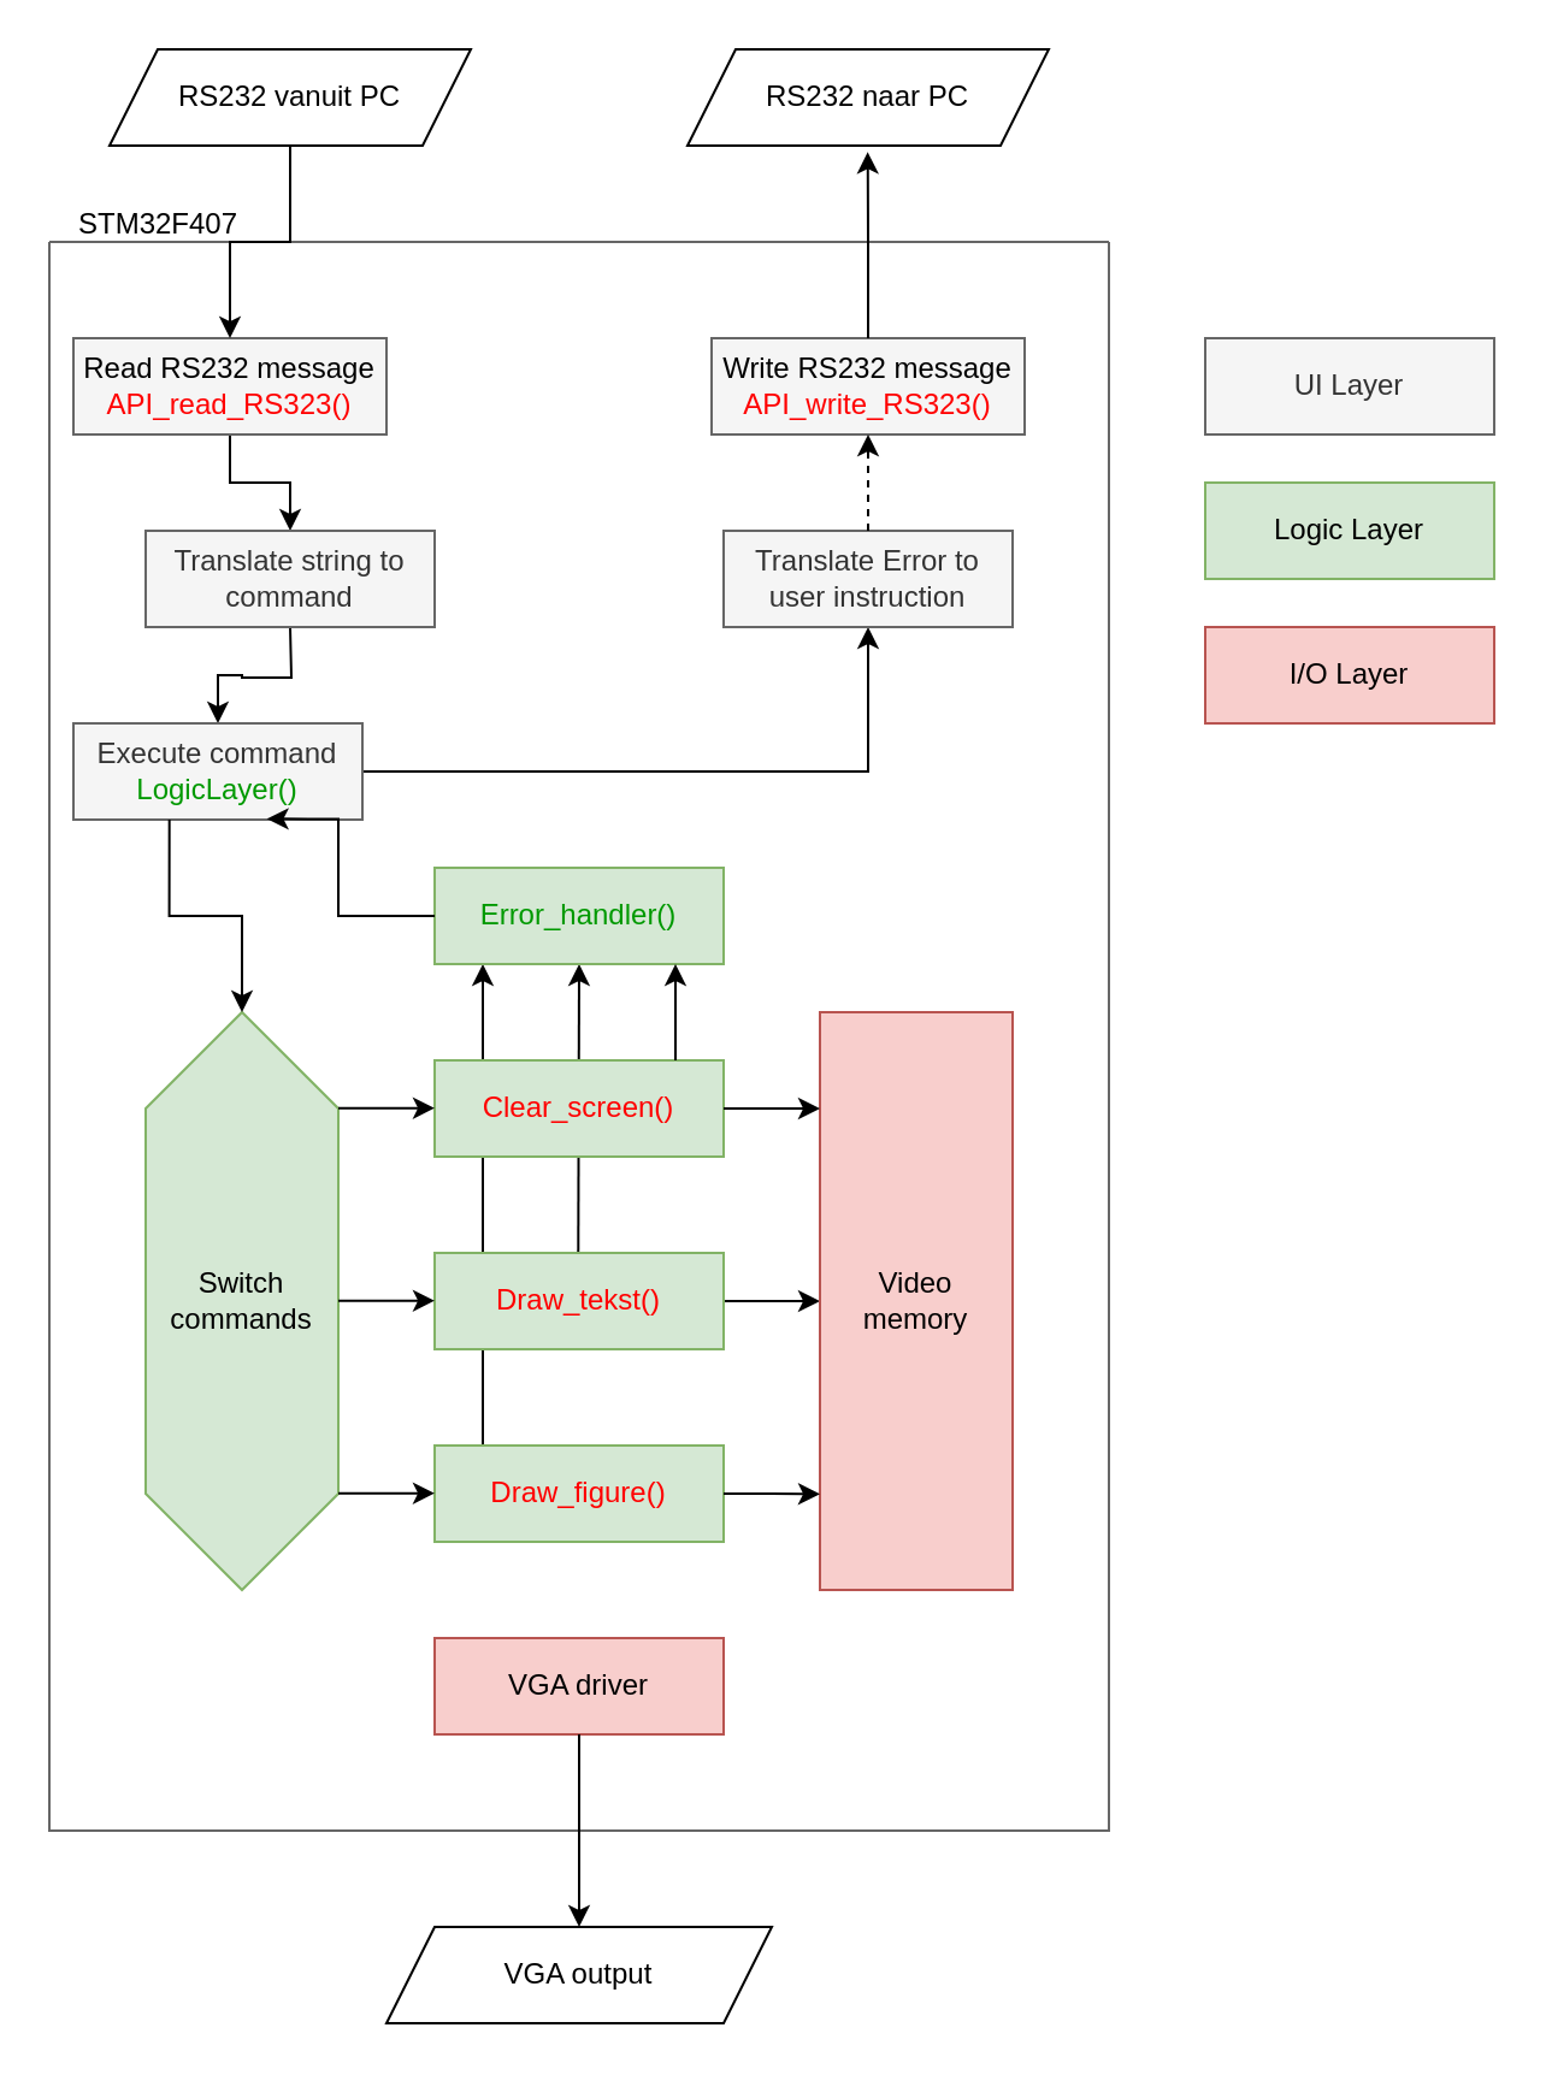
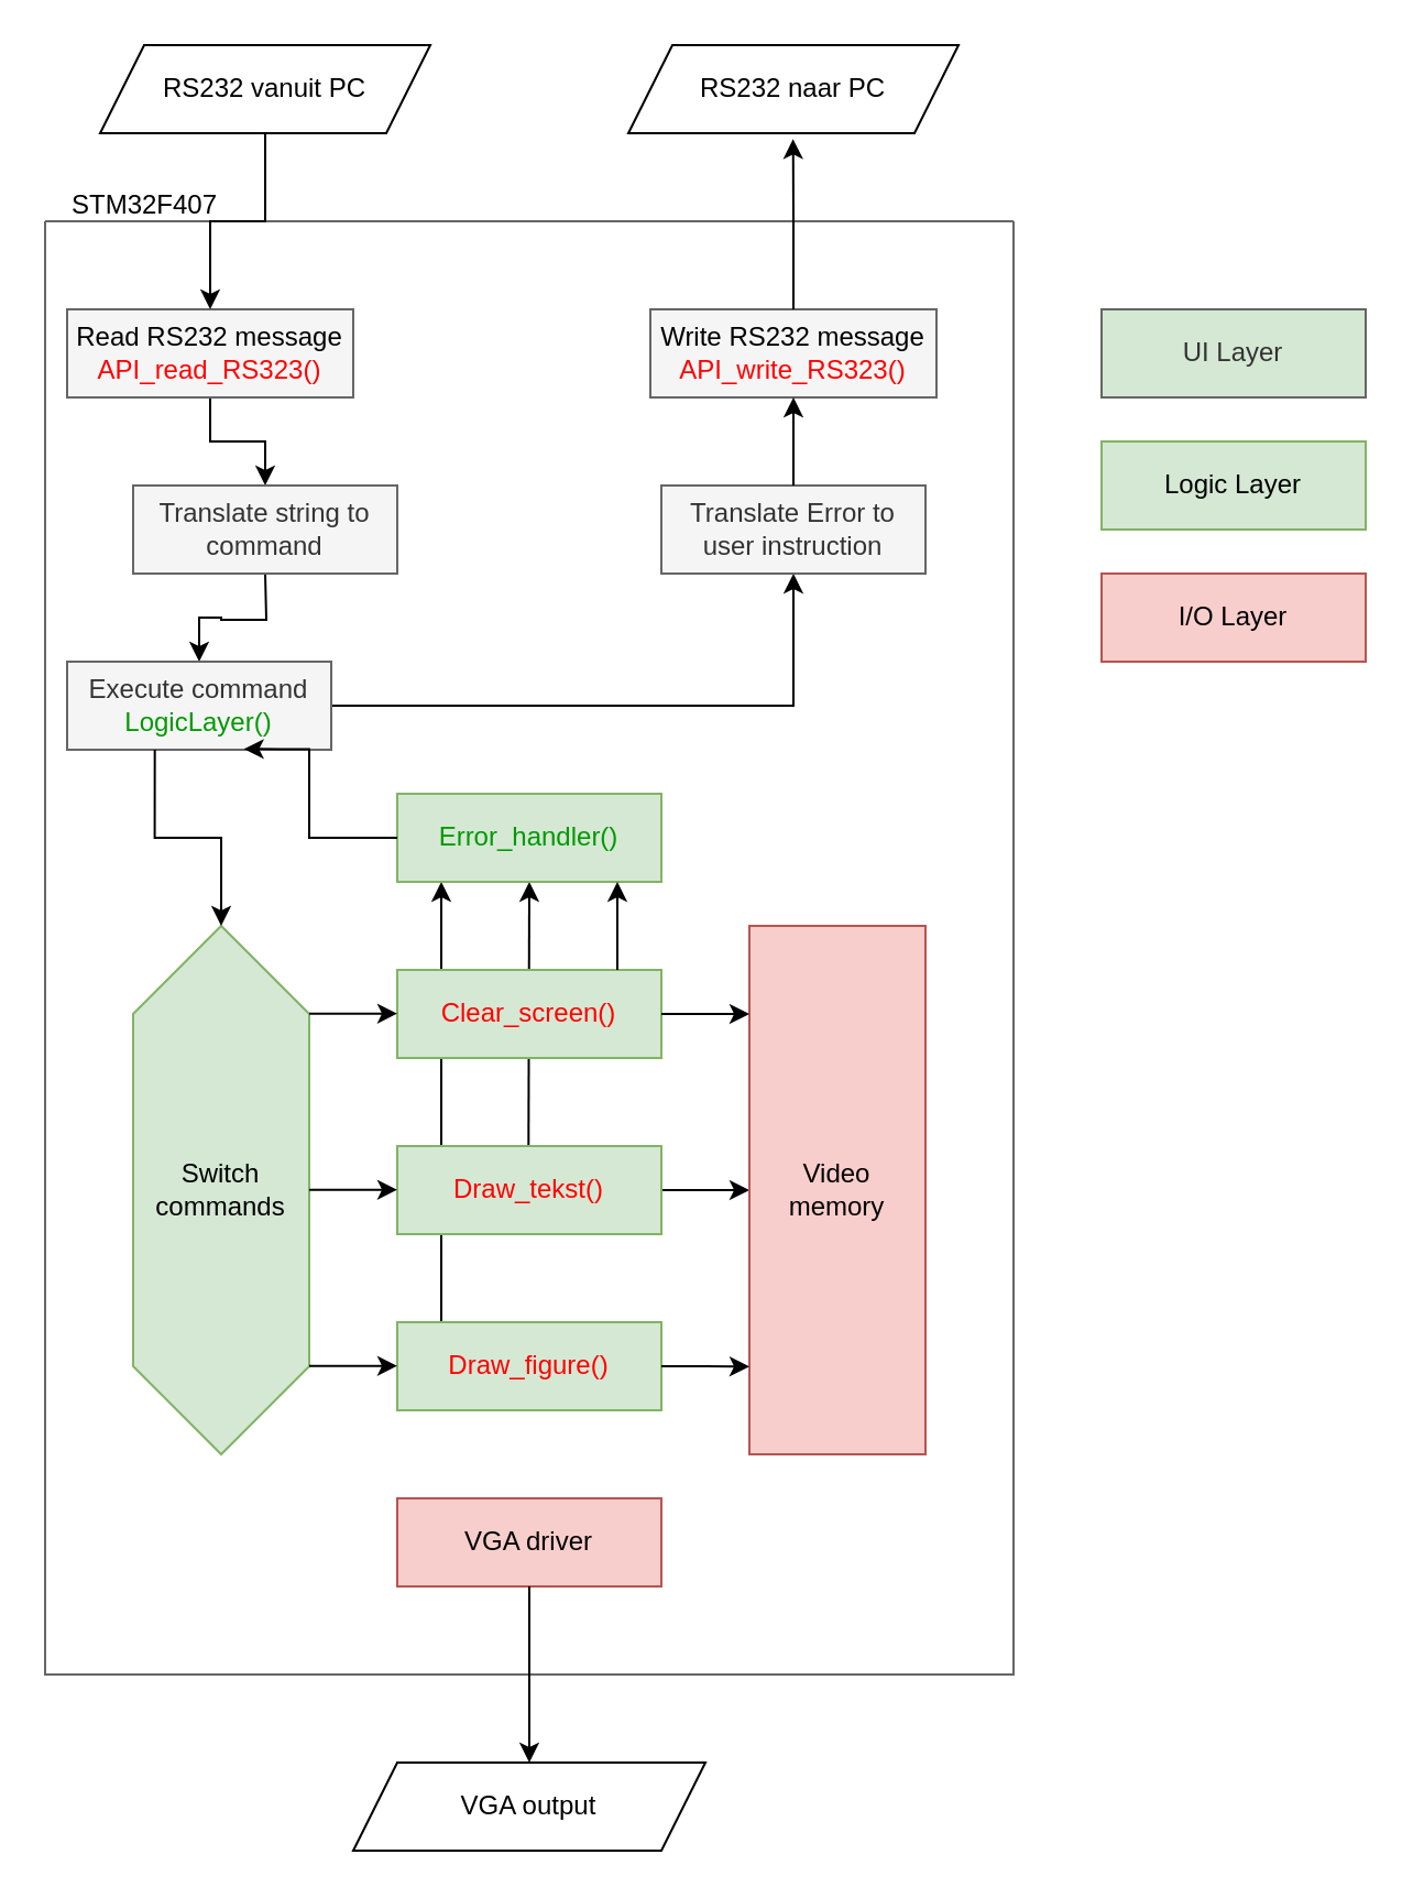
- <mxCell id="37" value="UI Layer" style="rounded=0;whiteSpace=wrap;html=1;fillColor=#f5f5f5;fontColor=#333333;strokeColor=#666666;" vertex="1" parent="1"><mxGeometry x="500" y="140" width="120" height="40" as="geometry" /></mxCell>
+ <mxCell id="37" value="UI Layer" style="rounded=0;whiteSpace=wrap;html=1;fillColor=#d5e8d4;fontColor=#333333;strokeColor=#666666;" vertex="1" parent="1"><mxGeometry x="500" y="140" width="120" height="40" as="geometry" /></mxCell>
- <mxCell id="28" style="edgeStyle=orthogonalEdgeStyle;rounded=0;orthogonalLoop=1;jettySize=auto;html=1;entryX=0.5;entryY=1;entryDx=0;entryDy=0;dashed=1;" edge="1" parent="2" source="27" target="23"><mxGeometry relative="1" as="geometry" /></mxCell>
+ <mxCell id="28" style="edgeStyle=orthogonalEdgeStyle;rounded=0;orthogonalLoop=1;jettySize=auto;html=1;entryX=0.5;entryY=1;entryDx=0;entryDy=0;" edge="1" parent="2" source="27" target="23"><mxGeometry relative="1" as="geometry" /></mxCell>
